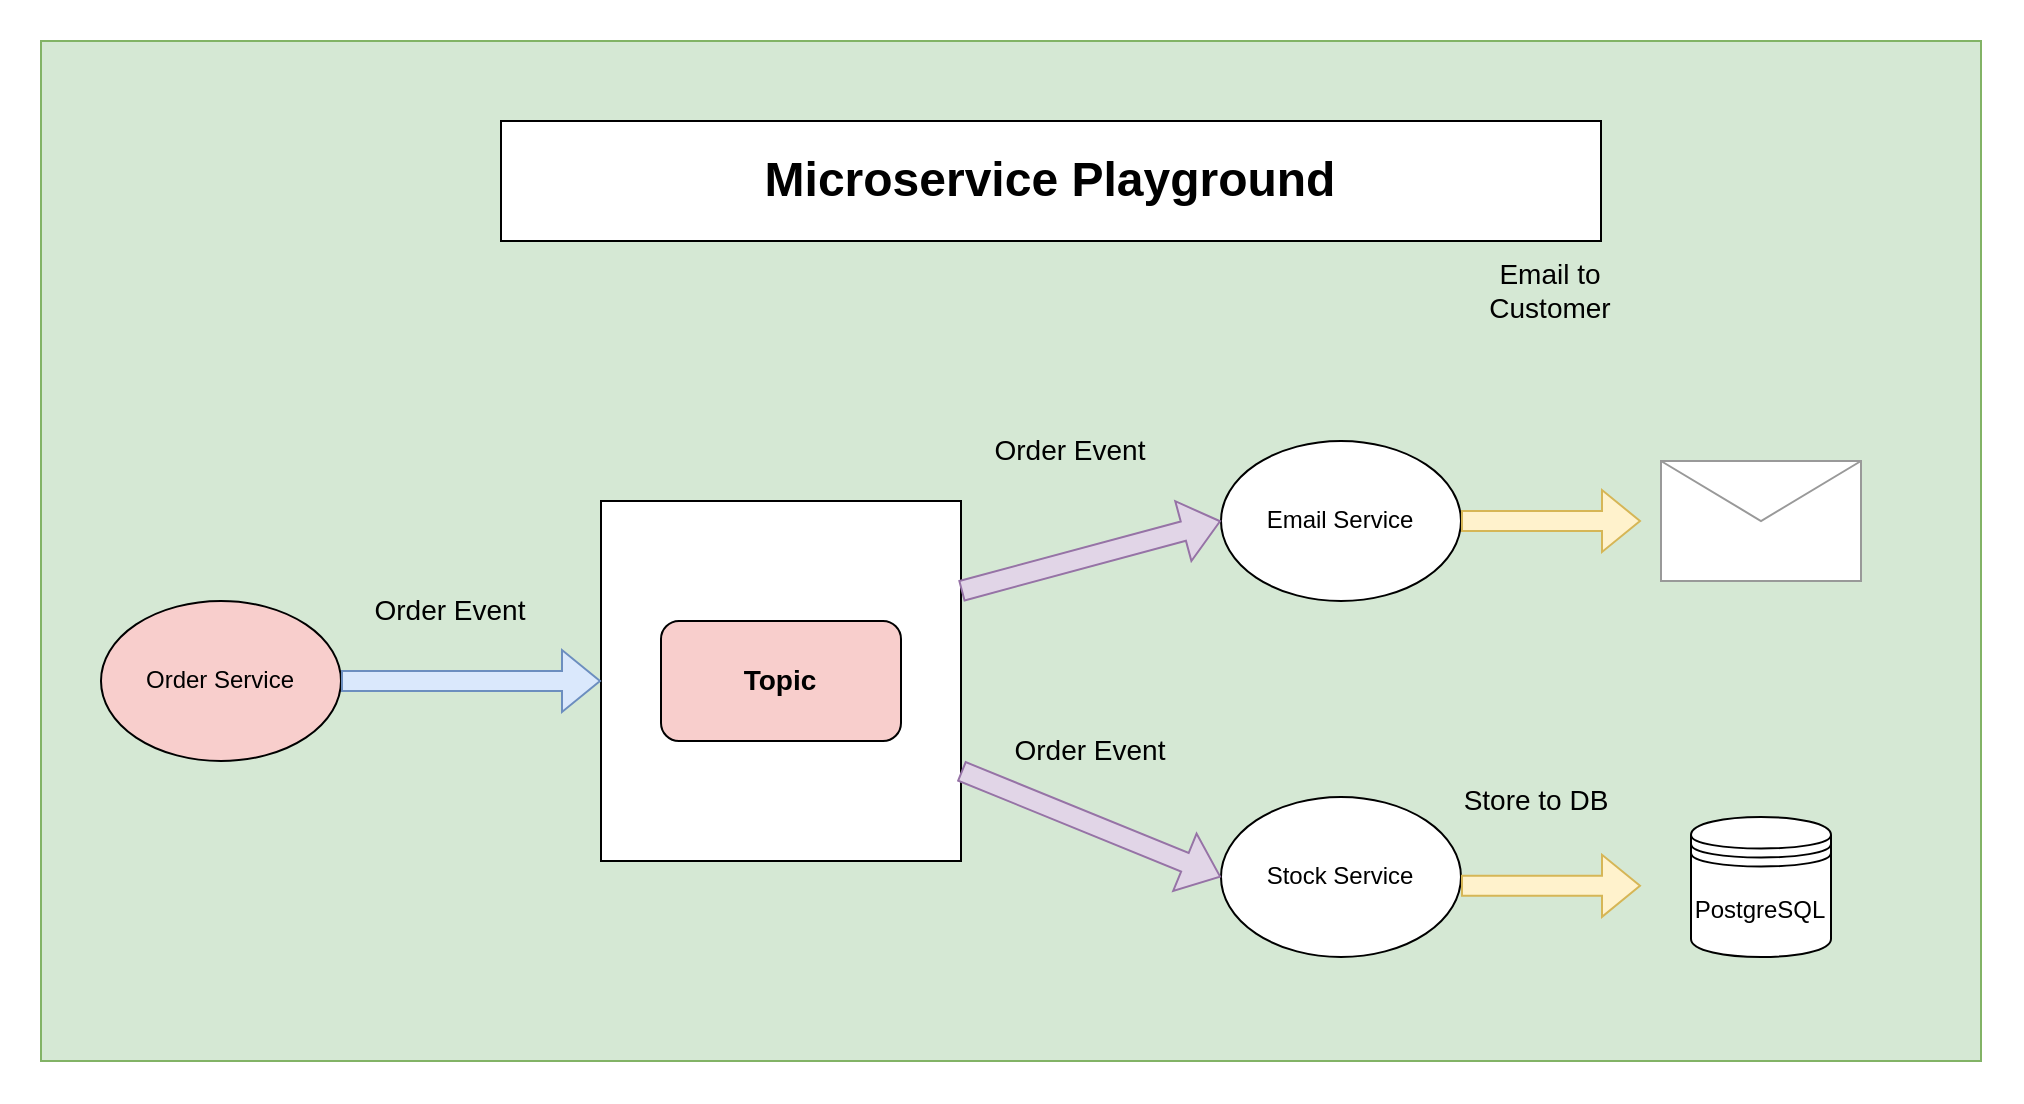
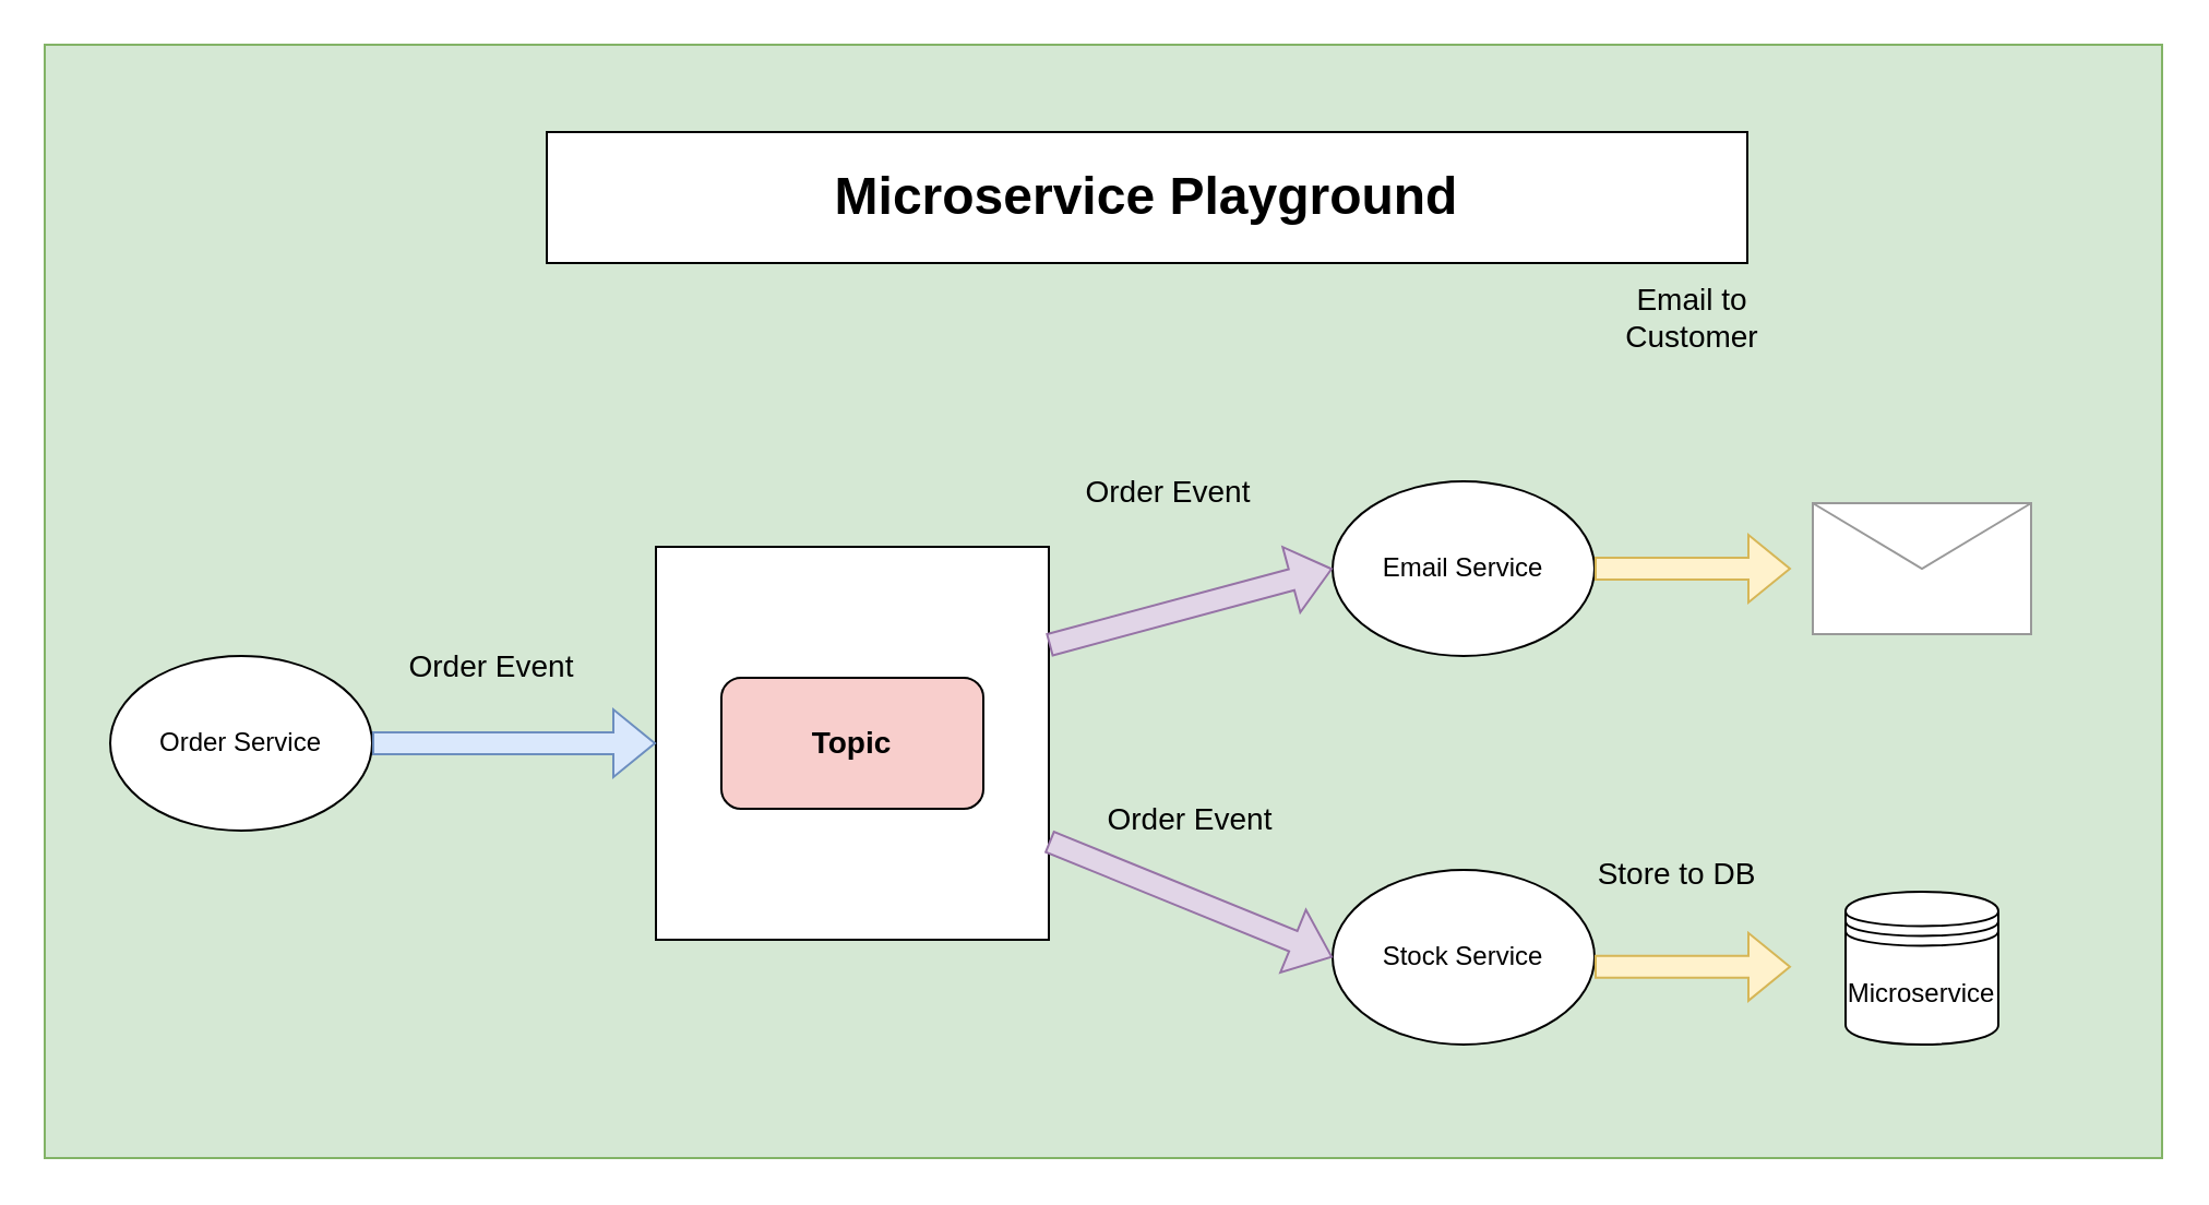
- <mxCell id="7" value="Order Service" style="ellipse;whiteSpace=wrap;html=1;fillColor=#f8cecc;" vertex="1" parent="1"><mxGeometry x="50" y="300" width="120" height="80" as="geometry" /></mxCell>
+ <mxCell id="7" value="Order Service" style="ellipse;whiteSpace=wrap;html=1;" vertex="1" parent="1"><mxGeometry x="50" y="300" width="120" height="80" as="geometry" /></mxCell>
- <mxCell id="9" value="PostgreSQL" style="shape=datastore;whiteSpace=wrap;html=1;" vertex="1" parent="1"><mxGeometry x="845" y="408" width="70" height="70" as="geometry" /></mxCell>
+ <mxCell id="9" value="Microservice" style="shape=datastore;whiteSpace=wrap;html=1;" vertex="1" parent="1"><mxGeometry x="845" y="408" width="70" height="70" as="geometry" /></mxCell>
